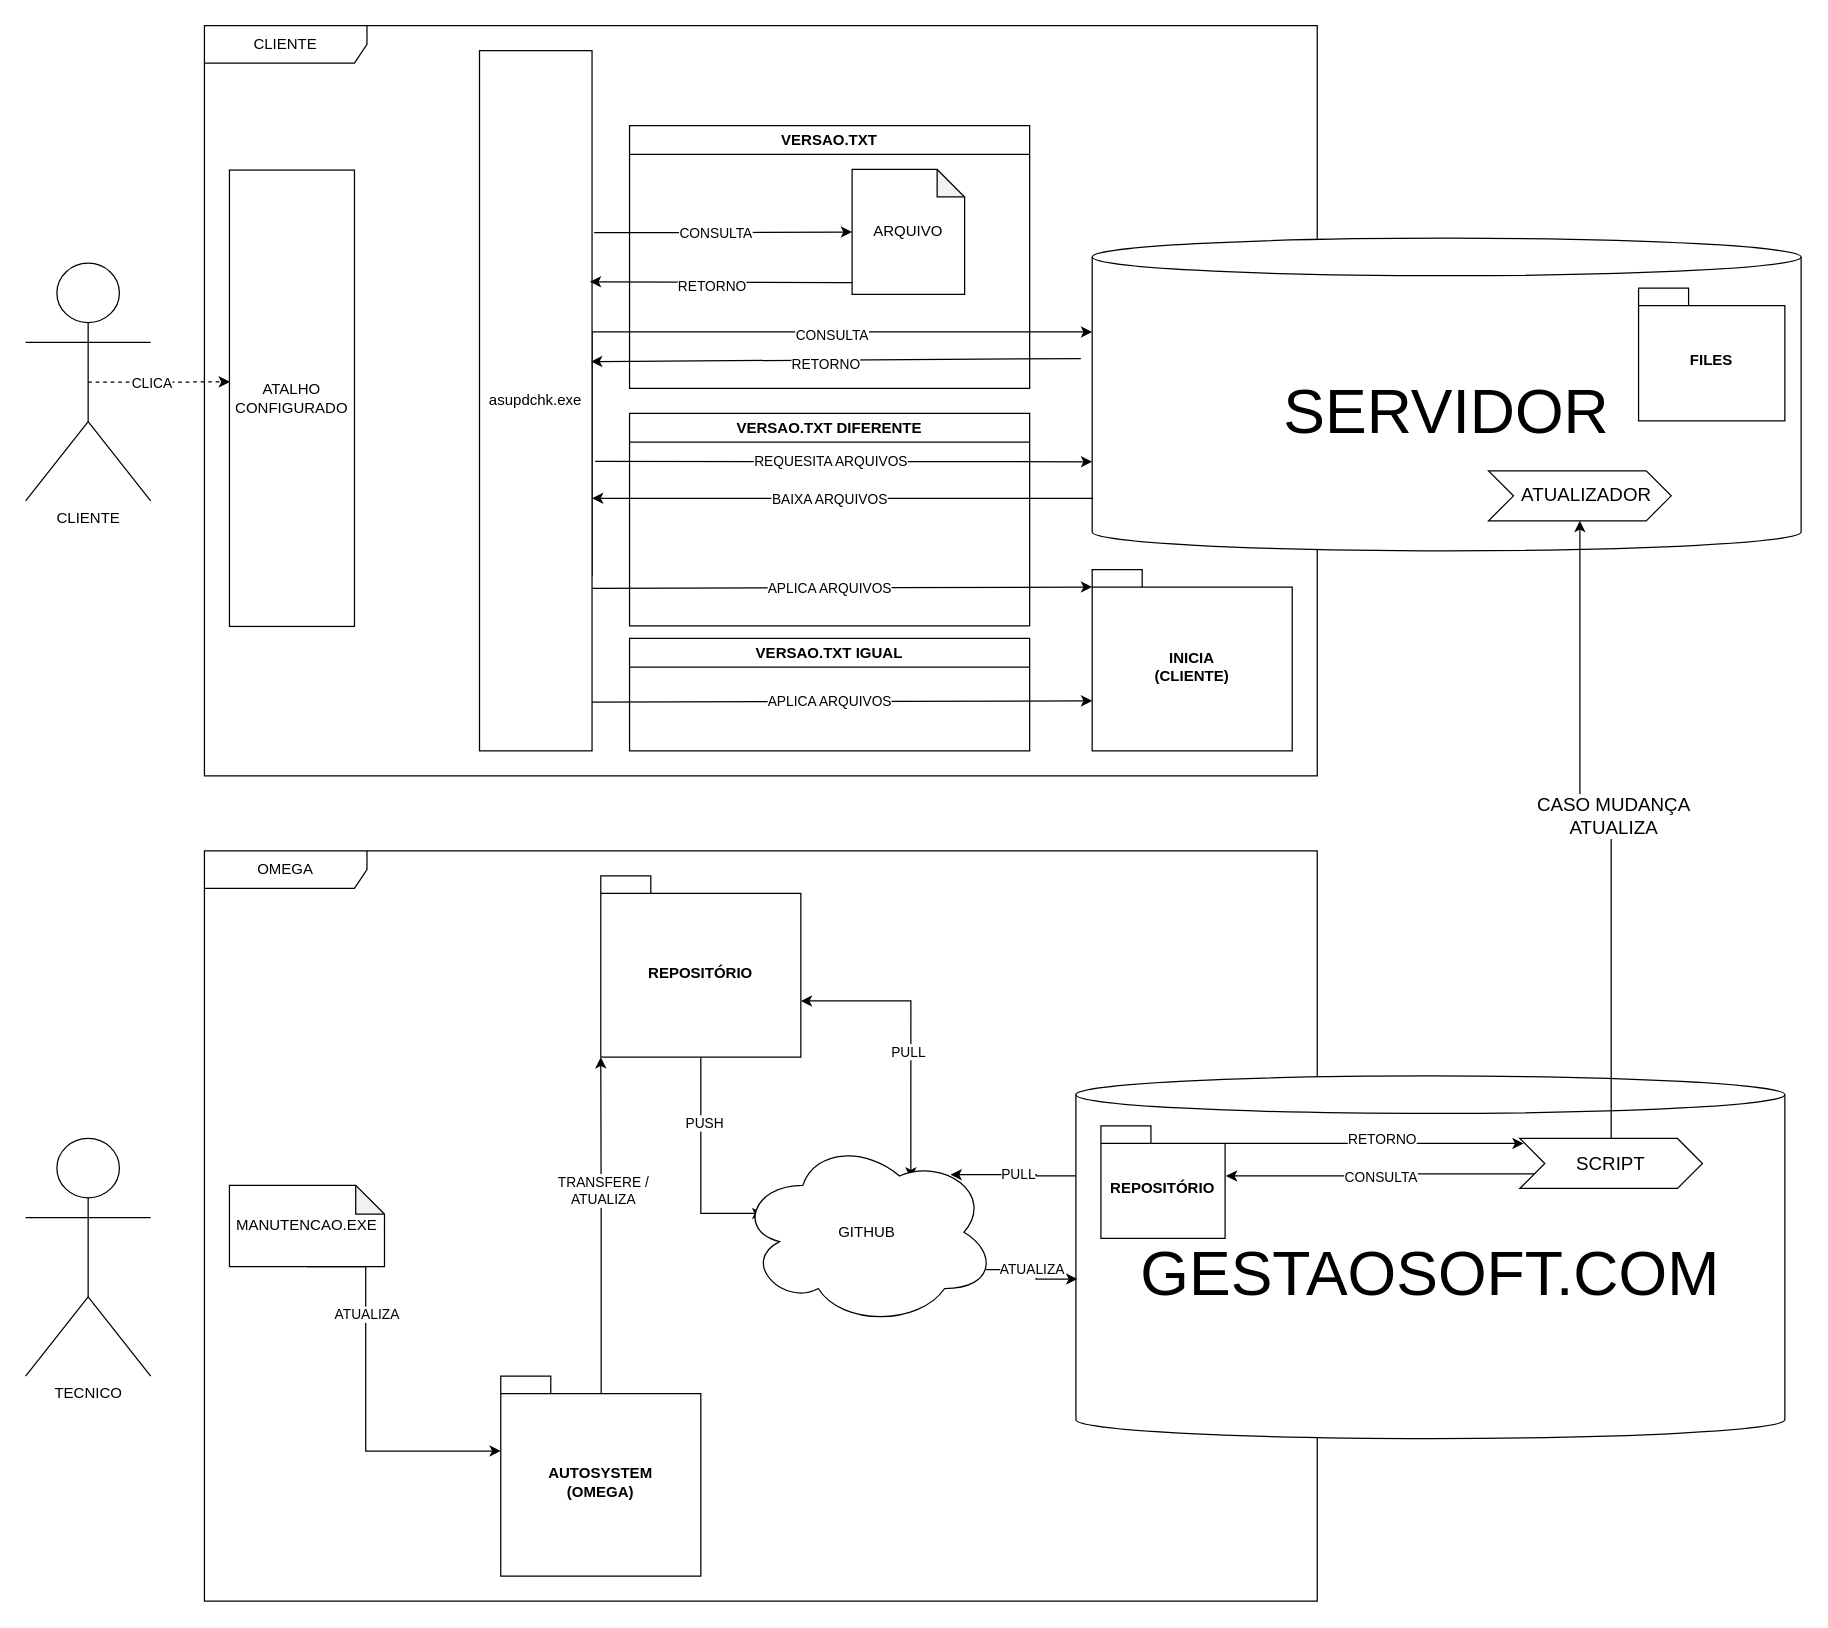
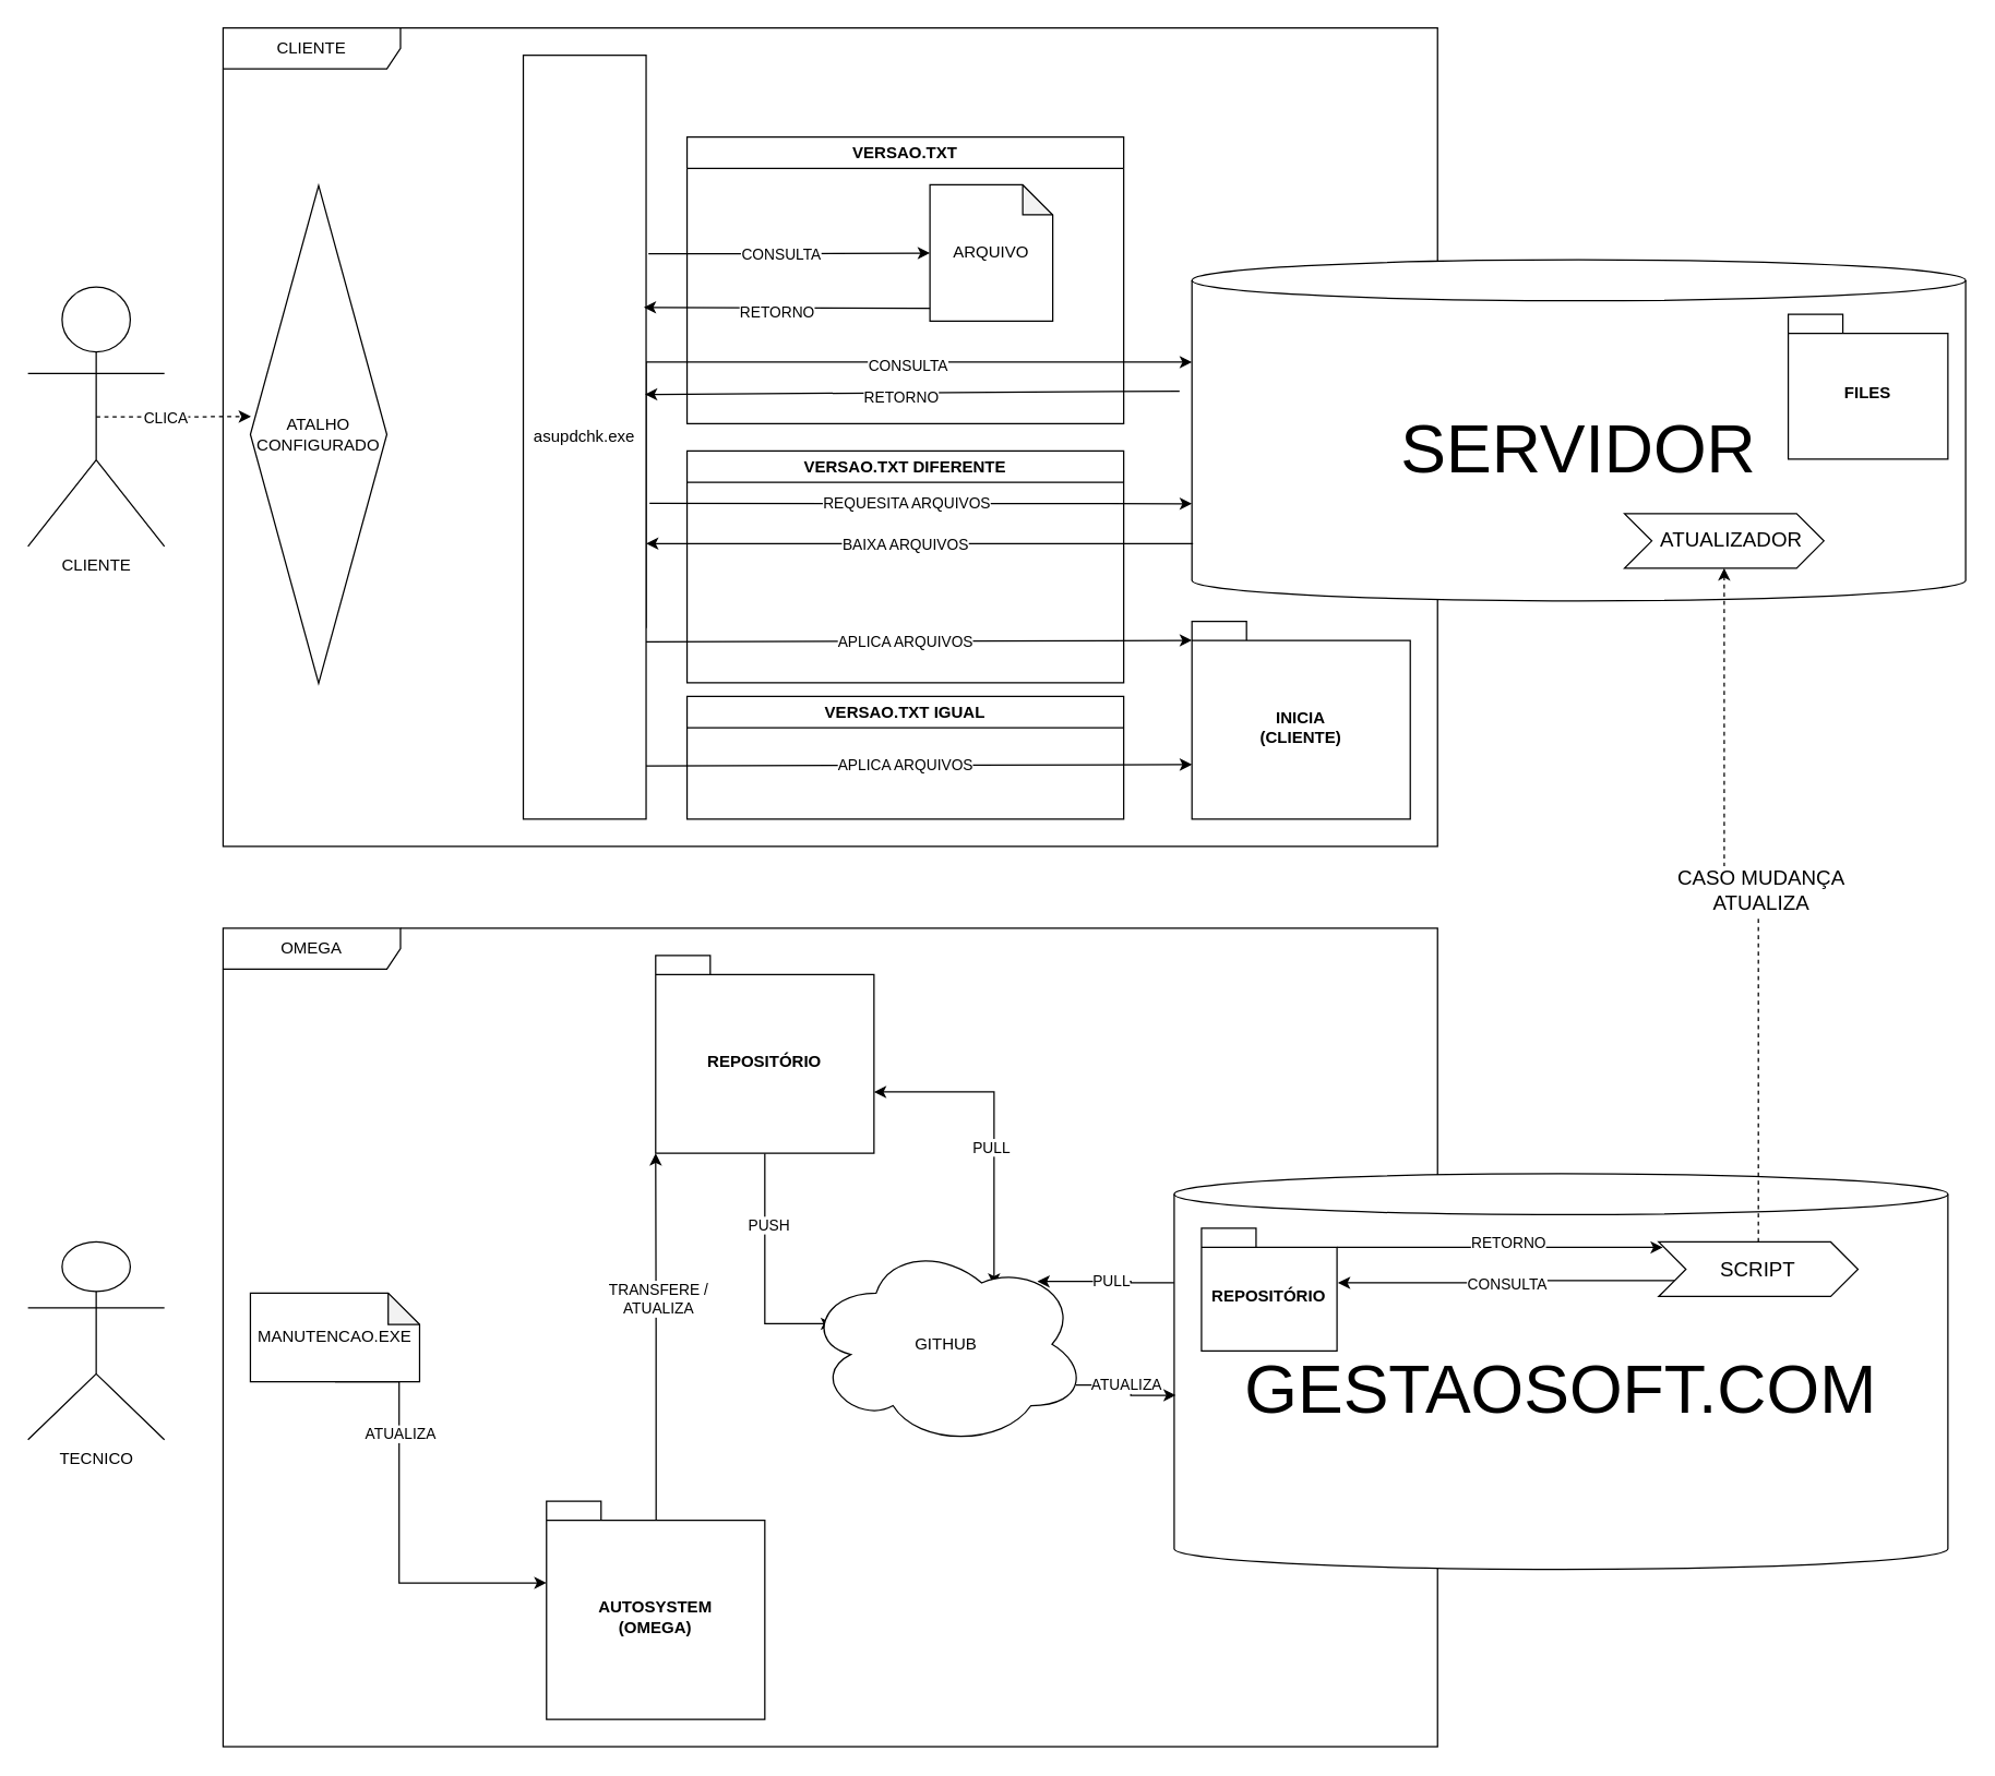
- <mxCell id="6" value="ATALHO&lt;br&gt;CONFIGURADO" style="rounded=0;whiteSpace=wrap;html=1;" vertex="1" parent="1"><mxGeometry x="183" y="135.5" width="100" height="365" as="geometry" /></mxCell>
+ <mxCell id="6" value="ATALHO&lt;br&gt;CONFIGURADO" style="rhombus;whiteSpace=wrap;html=1;" vertex="1" parent="1"><mxGeometry x="183" y="135.5" width="100" height="365" as="geometry" /></mxCell>
- <mxCell id="43" style="edgeStyle=orthogonalEdgeStyle;rounded=0;orthogonalLoop=1;jettySize=auto;html=1;entryX=0.5;entryY=1;entryDx=0;entryDy=0;" edge="1" parent="1" source="47" target="55"><mxGeometry relative="1" as="geometry"><mxPoint x="1260" y="520" as="targetPoint" /></mxGeometry></mxCell>
+ <mxCell id="43" style="edgeStyle=orthogonalEdgeStyle;rounded=0;orthogonalLoop=1;jettySize=auto;html=1;entryX=0.5;entryY=1;entryDx=0;entryDy=0;dashed=1;" edge="1" parent="1" source="47" target="55"><mxGeometry relative="1" as="geometry"><mxPoint x="1260" y="520" as="targetPoint" /></mxGeometry></mxCell>
- <mxCell id="30" value="TECNICO" style="shape=umlActor;verticalLabelPosition=bottom;verticalAlign=top;html=1;outlineConnect=0;" vertex="1" parent="1"><mxGeometry x="20" y="910" width="100" height="190" as="geometry" /></mxCell>
+ <mxCell id="30" value="TECNICO" style="shape=umlActor;verticalLabelPosition=bottom;verticalAlign=top;html=1;outlineConnect=0;" vertex="1" parent="1"><mxGeometry x="20" y="910" width="100" height="145" as="geometry" /></mxCell>
